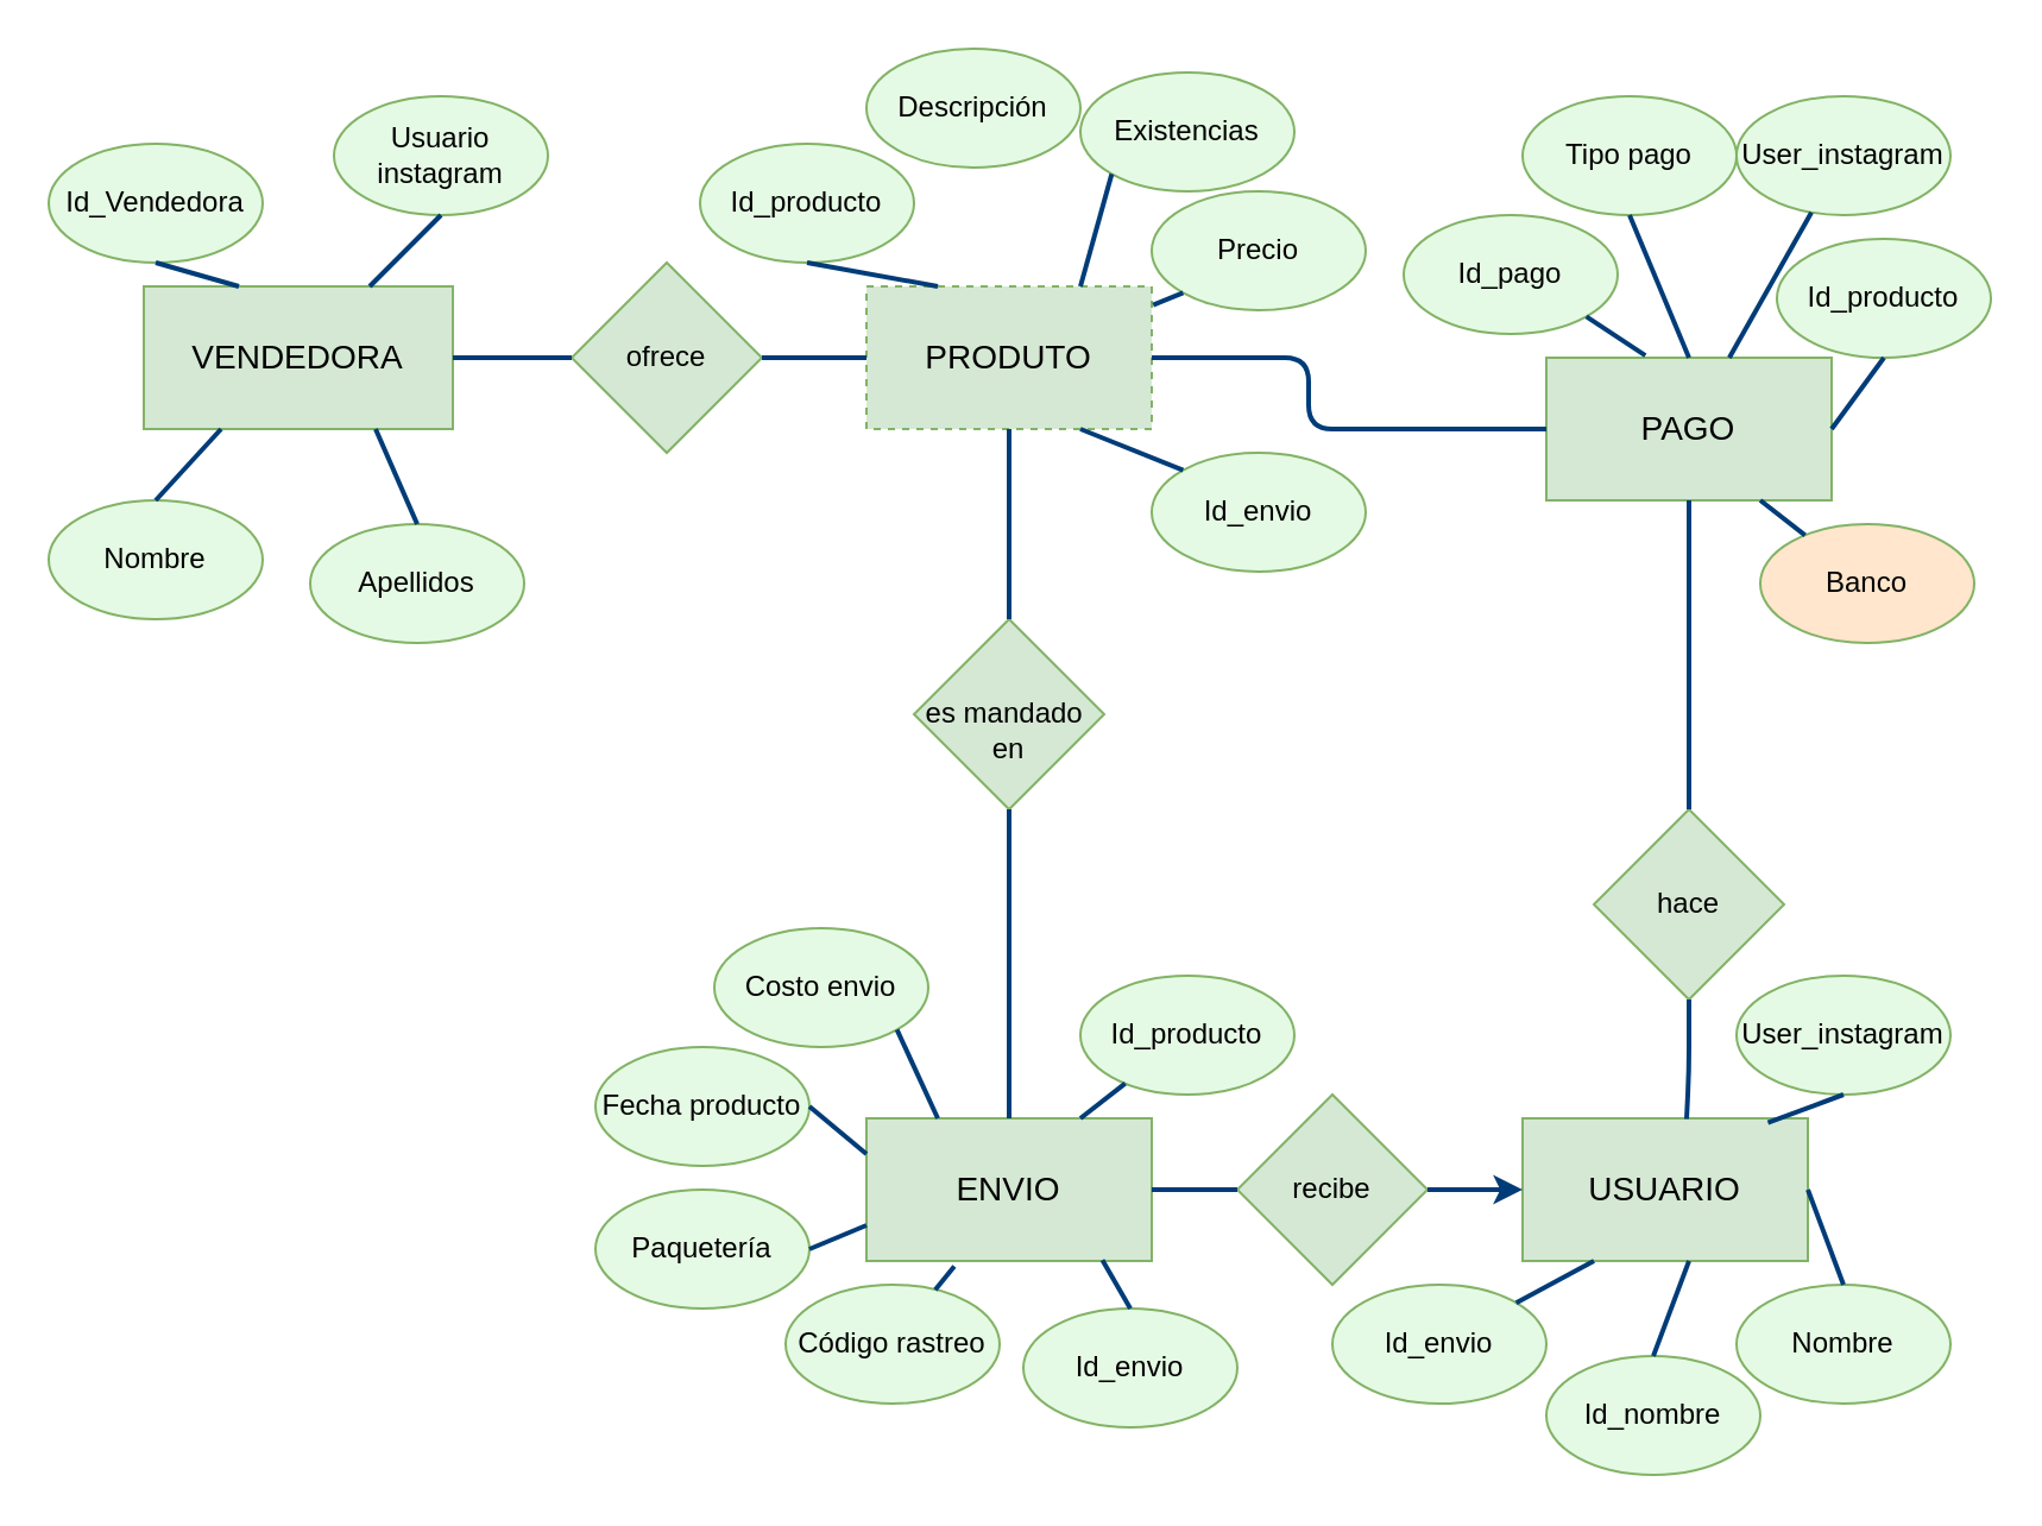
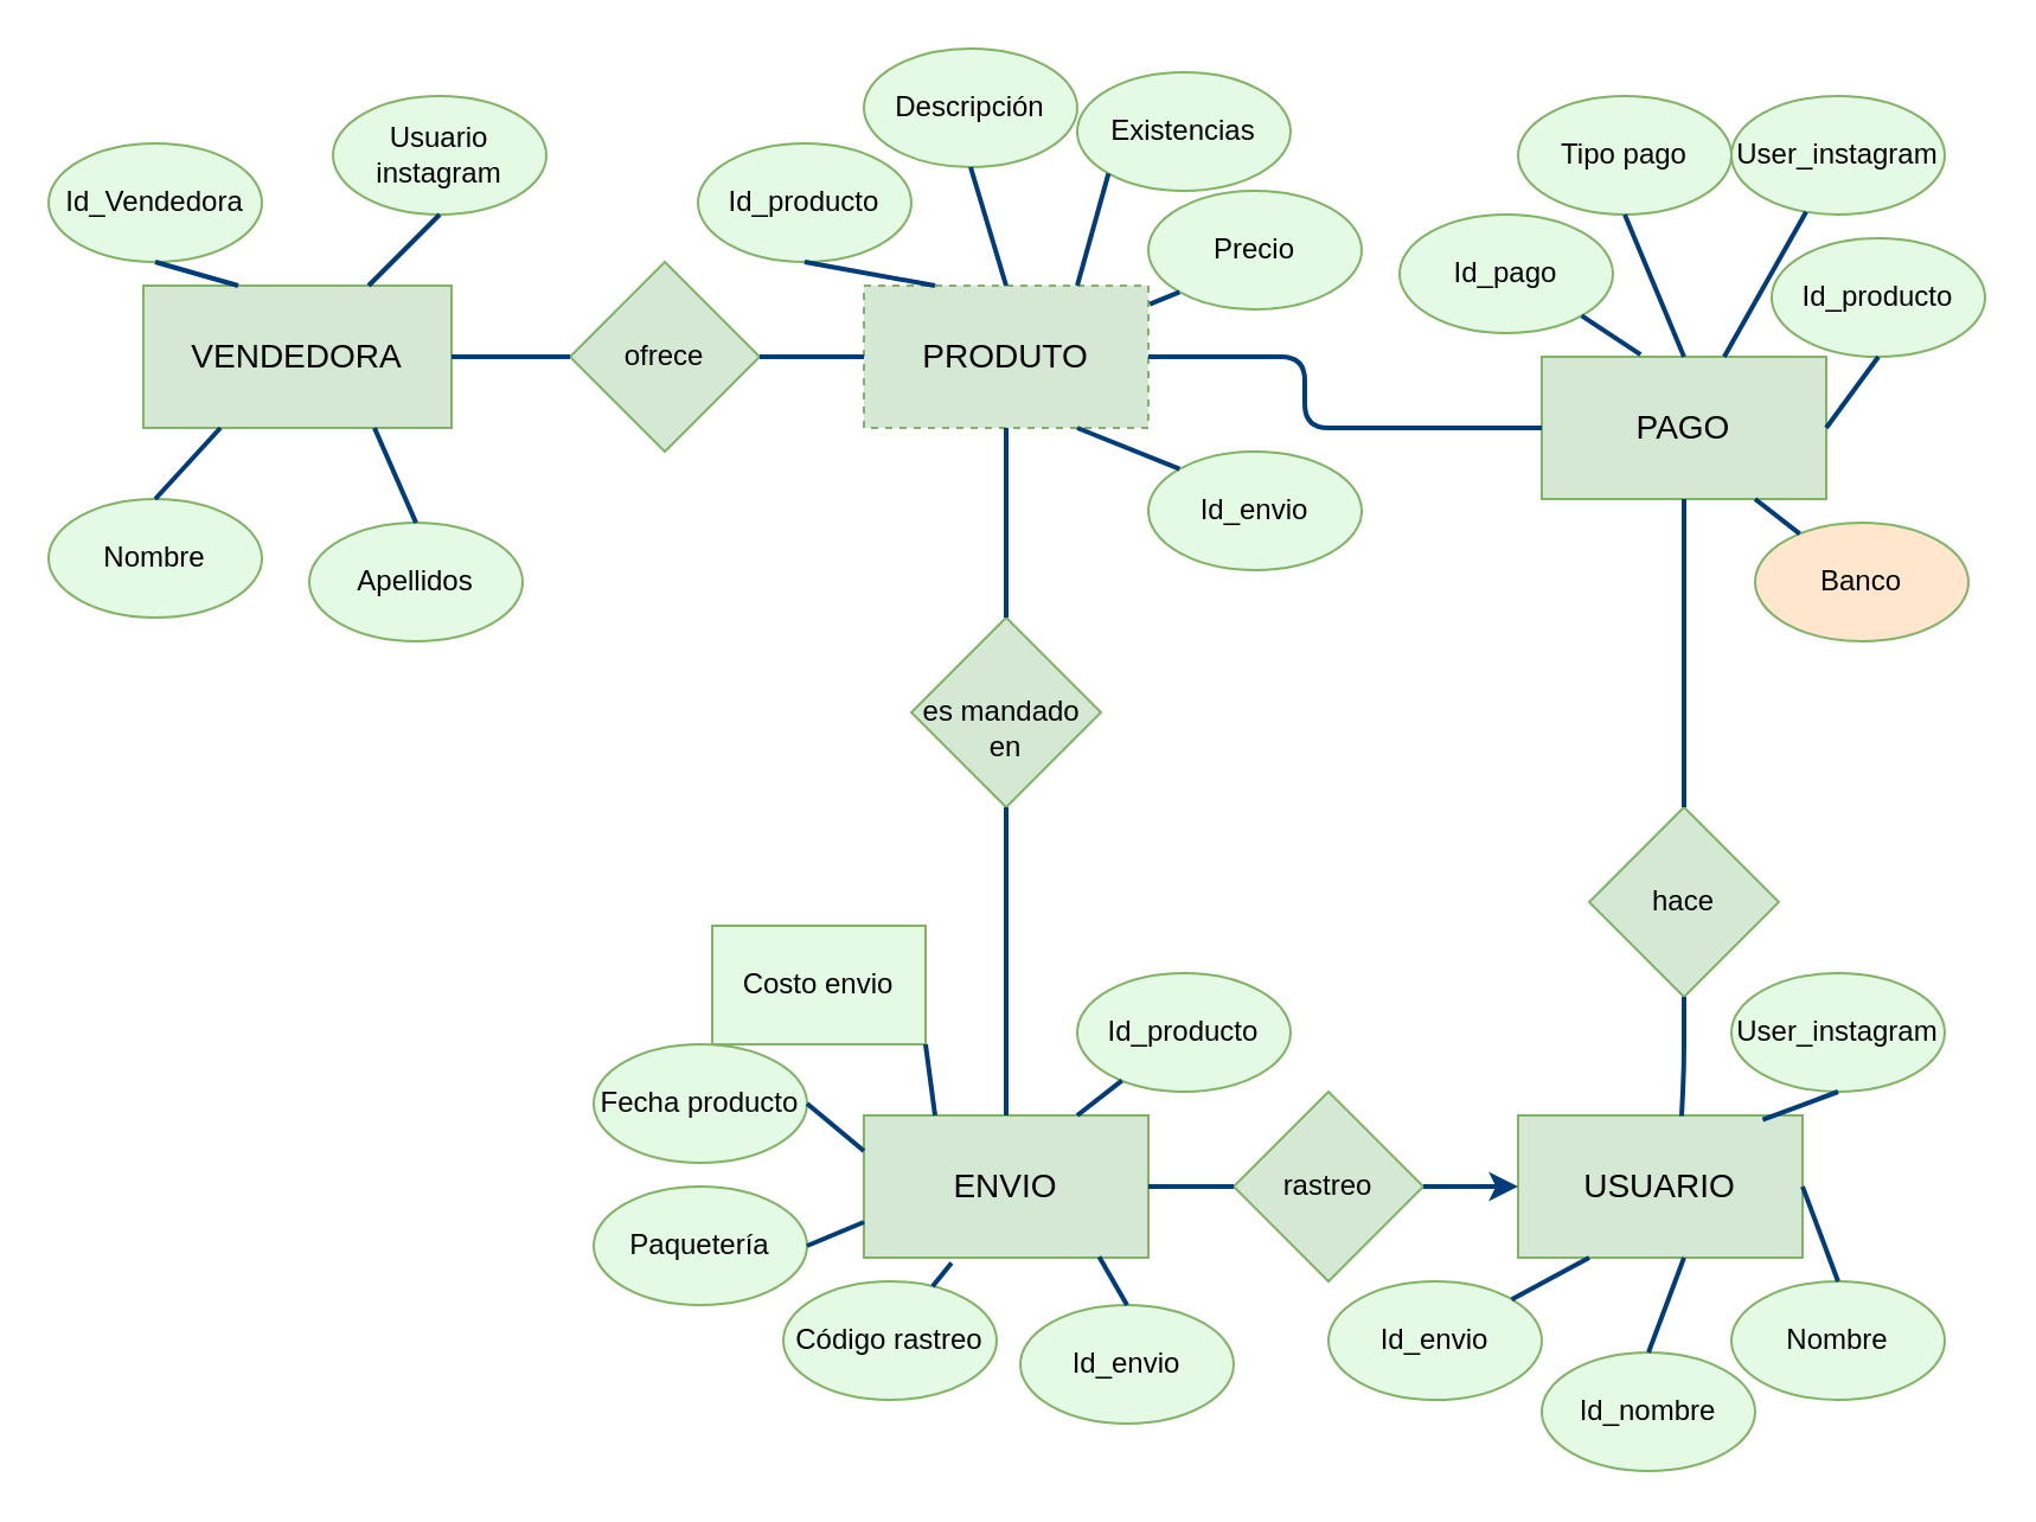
+ <mxCell id="46" value="" style="endArrow=none;html=1;strokeColor=#003C78;strokeWidth=2;entryX=0.5;entryY=1;entryDx=0;entryDy=0;exitX=0.5;exitY=0;exitDx=0;exitDy=0;" edge="1" parent="1" source="5" target="25"><mxGeometry width="50" height="50" relative="1" as="geometry"><mxPoint x="420" y="110" as="sourcePoint" /><mxPoint x="454" y="210" as="targetPoint" /></mxGeometry></mxCell>
- <mxCell id="41" value="Costo envio" style="ellipse;whiteSpace=wrap;html=1;strokeColor=#82b366;fillColor=#E5FAE4;" vertex="1" parent="1"><mxGeometry x="300" y="390" width="90" height="50" as="geometry" /></mxCell>
+ <mxCell id="41" value="Costo envio" style="whiteSpace=wrap;html=1;strokeColor=#82b366;fillColor=#E5FAE4;rounded=0;" vertex="1" parent="1"><mxGeometry x="300" y="390" width="90" height="50" as="geometry" /></mxCell>
- <mxCell id="7" value="recibe" style="rhombus;whiteSpace=wrap;html=1;fillColor=#d5e8d4;strokeColor=#82b366;" vertex="1" parent="1"><mxGeometry x="520" y="460" width="80" height="80" as="geometry" /></mxCell>
+ <mxCell id="7" value="rastreo" style="rhombus;whiteSpace=wrap;html=1;fillColor=#d5e8d4;strokeColor=#82b366;" vertex="1" parent="1"><mxGeometry x="520" y="460" width="80" height="80" as="geometry" /></mxCell>
